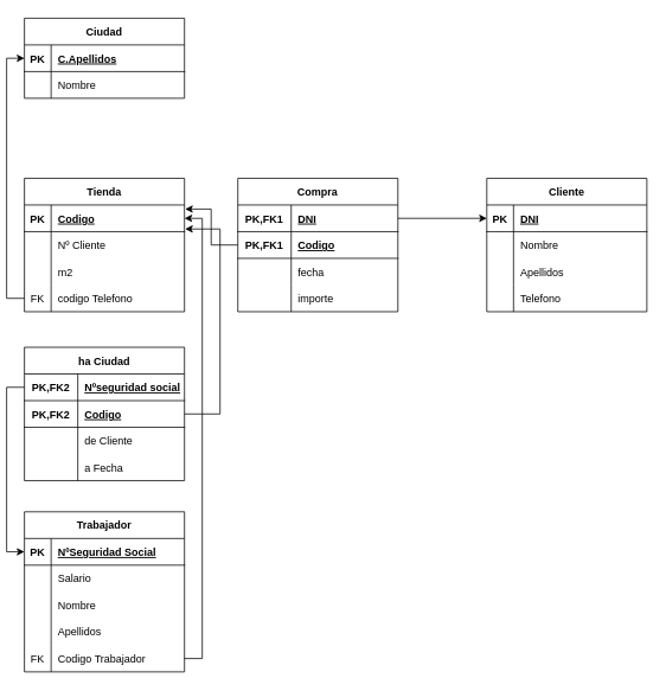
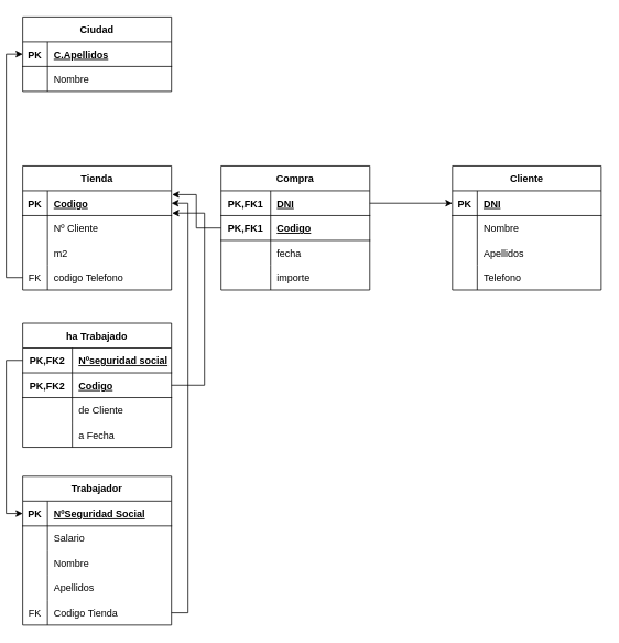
- <mxCell id="65" value="ha Ciudad" style="shape=table;startSize=30;container=1;collapsible=1;childLayout=tableLayout;fixedRows=1;rowLines=0;fontStyle=1;align=center;resizeLast=1;" vertex="1" parent="1"><mxGeometry x="20" y="390" width="180" height="150" as="geometry" /></mxCell>
+ <mxCell id="65" value="ha Trabajado" style="shape=table;startSize=30;container=1;collapsible=1;childLayout=tableLayout;fixedRows=1;rowLines=0;fontStyle=1;align=center;resizeLast=1;" vertex="1" parent="1"><mxGeometry x="20" y="390" width="180" height="150" as="geometry" /></mxCell>
- <mxCell id="43" value="Codigo Trabajador" style="shape=partialRectangle;connectable=0;fillColor=none;top=0;left=0;bottom=0;right=0;align=left;spacingLeft=6;overflow=hidden;" vertex="1" parent="41"><mxGeometry x="30" width="150" height="30" as="geometry"><mxRectangle width="150" height="30" as="alternateBounds" /></mxGeometry></mxCell>
+ <mxCell id="43" value="Codigo Tienda" style="shape=partialRectangle;connectable=0;fillColor=none;top=0;left=0;bottom=0;right=0;align=left;spacingLeft=6;overflow=hidden;" vertex="1" parent="41"><mxGeometry x="30" width="150" height="30" as="geometry"><mxRectangle width="150" height="30" as="alternateBounds" /></mxGeometry></mxCell>
